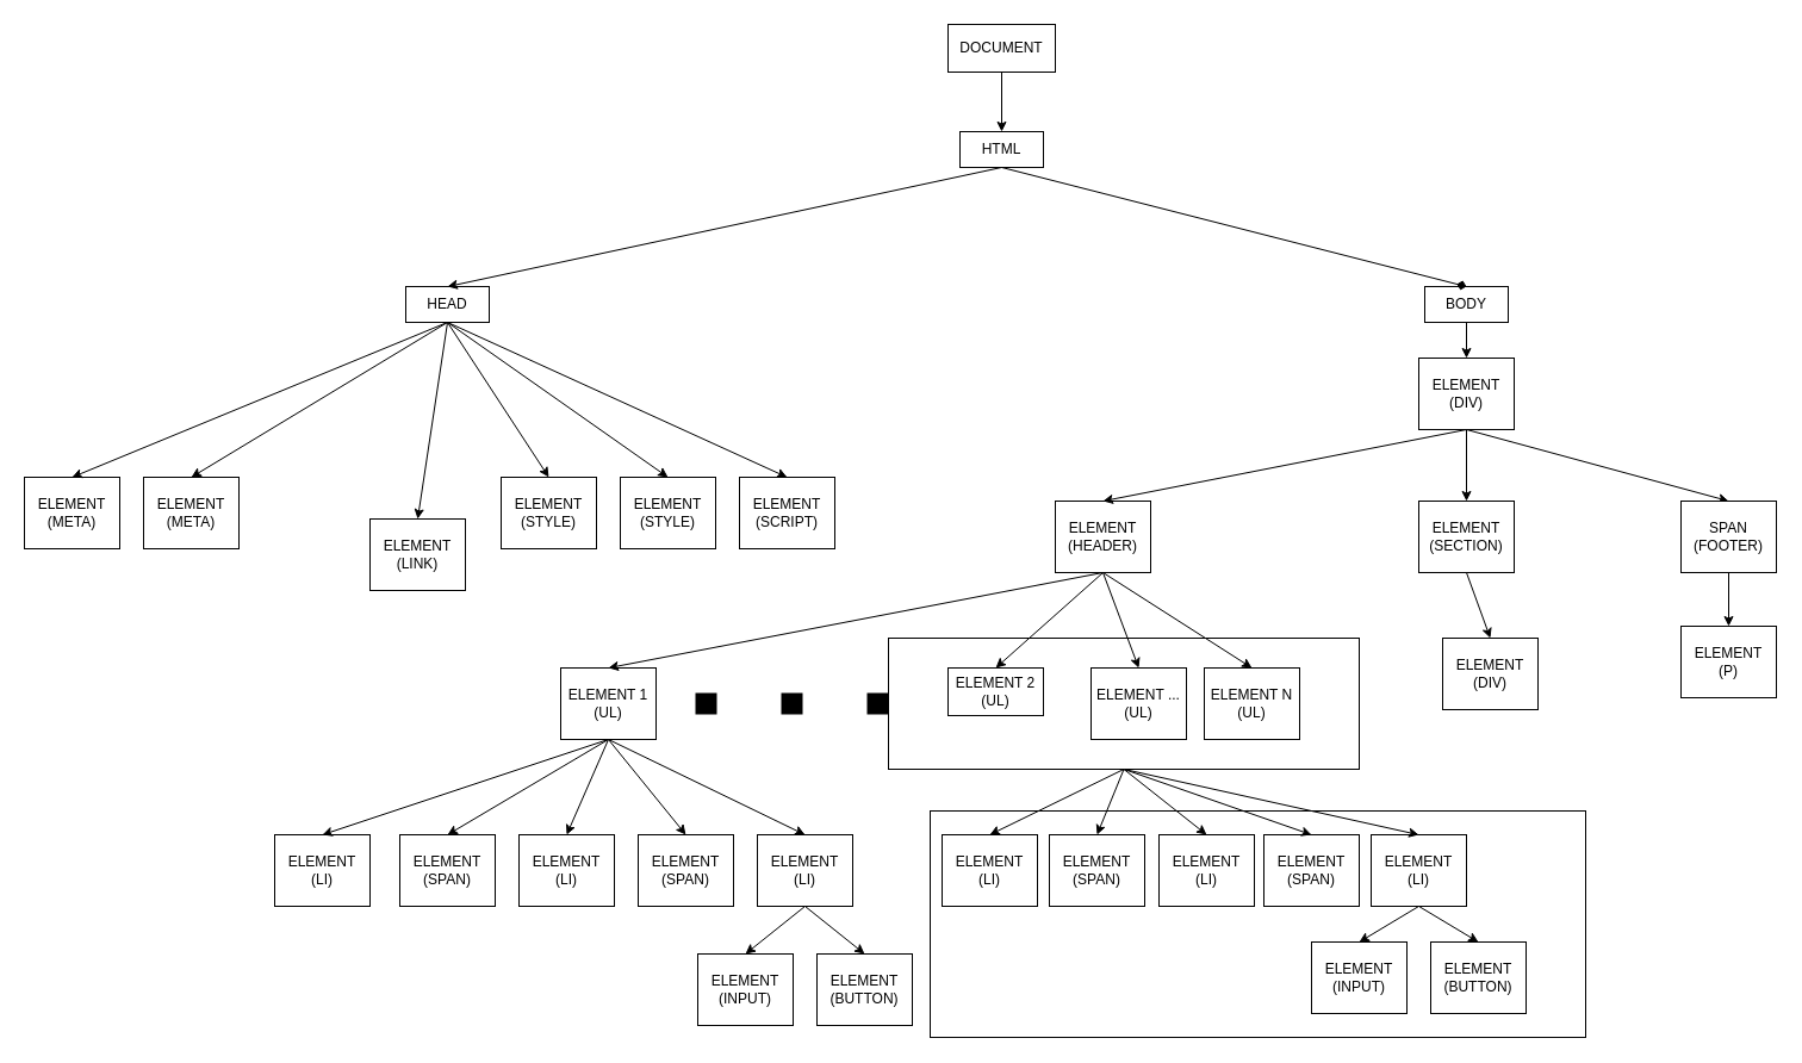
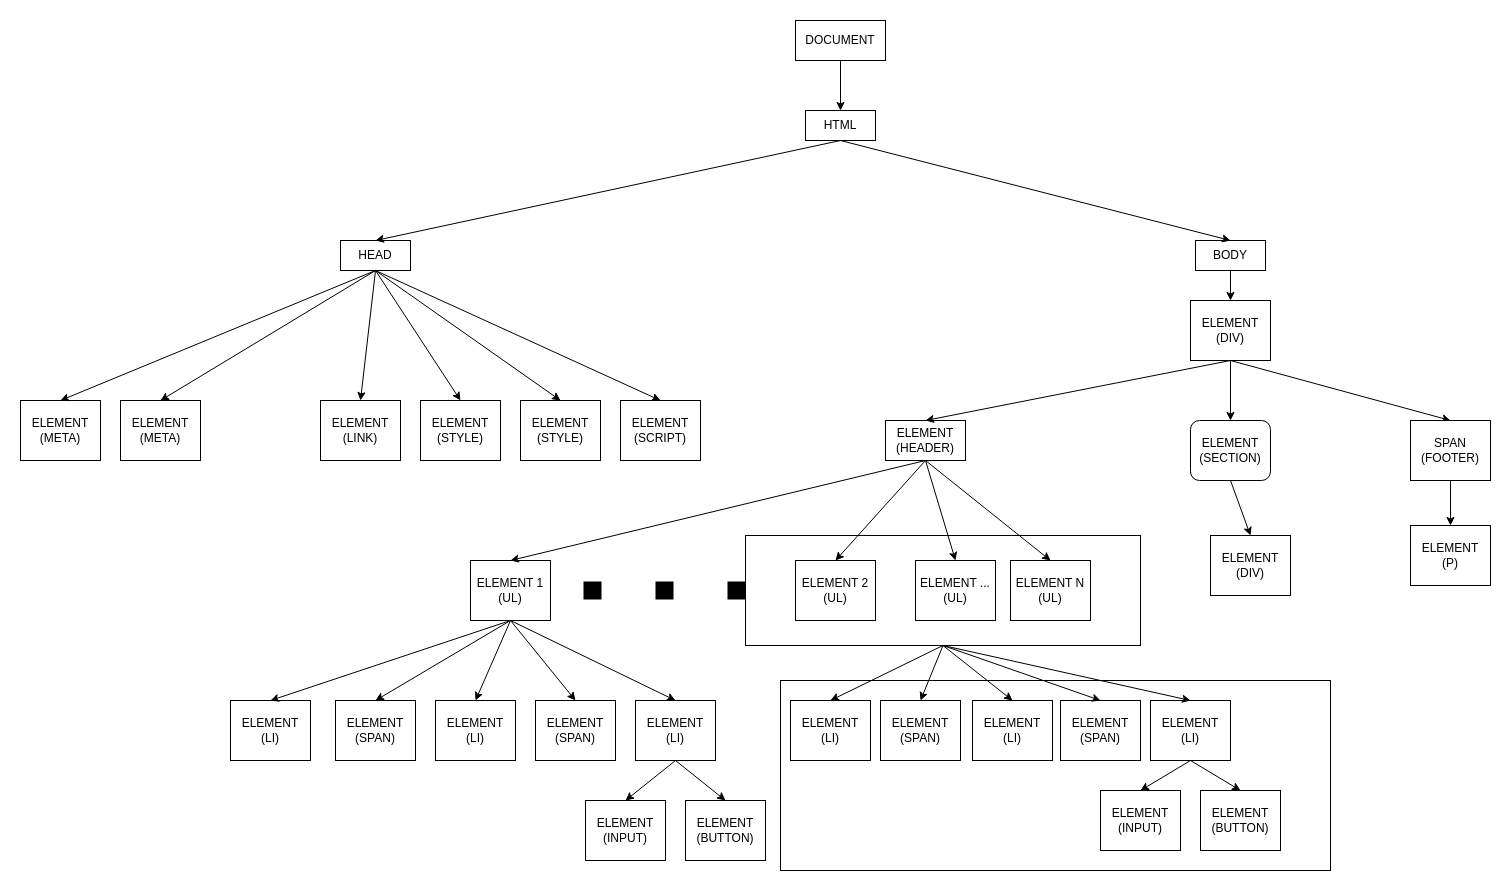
- <mxCell id="13" value="" style="endArrow=diamond;html=1;rounded=0;entryX=0.5;entryY=0;entryDx=0;entryDy=0;exitX=0.5;exitY=1;exitDx=0;exitDy=0;" parent="1" source="2" target="6" edge="1"><mxGeometry width="50" height="50" relative="1" as="geometry"><mxPoint x="570" y="340" as="sourcePoint" /><mxPoint x="620" as="targetPoint" y="290" /></mxGeometry></mxCell>
+ <mxCell id="13" value="" style="endArrow=classic;html=1;rounded=0;entryX=0.5;entryY=0;entryDx=0;entryDy=0;exitX=0.5;exitY=1;exitDx=0;exitDy=0;" parent="1" source="2" target="6" edge="1"><mxGeometry width="50" height="50" relative="1" as="geometry"><mxPoint x="570" y="340" as="sourcePoint" /><mxPoint x="620" as="targetPoint" y="290" /></mxGeometry></mxCell>
- <mxCell id="9" value="ELEMENT&lt;br&gt;(HEADER)" style="rounded=0;whiteSpace=wrap;html=1;" parent="1" vertex="1"><mxGeometry x="885" y="420" width="80" height="60" as="geometry" /></mxCell>
+ <mxCell id="9" value="ELEMENT&lt;br&gt;(HEADER)" style="rounded=0;whiteSpace=wrap;html=1;" parent="1" vertex="1"><mxGeometry x="885" y="420" width="80" height="40" as="geometry" /></mxCell>
- <mxCell id="10" value="ELEMENT&lt;br&gt;(SECTION)" style="rounded=0;whiteSpace=wrap;html=1;" parent="1" vertex="1"><mxGeometry x="1190" y="420" width="80" height="60" as="geometry" /></mxCell>
+ <mxCell id="10" value="ELEMENT&lt;br&gt;(SECTION)" style="whiteSpace=wrap;html=1;rounded=1;" parent="1" vertex="1"><mxGeometry x="1190" y="420" width="80" height="60" as="geometry" /></mxCell>
- <mxCell id="7" value="ELEMENT&lt;br&gt;(LINK)" style="rounded=0;whiteSpace=wrap;html=1;" parent="1" vertex="1"><mxGeometry x="310" y="435" width="80" height="60" as="geometry" /></mxCell>
+ <mxCell id="7" value="ELEMENT&lt;br&gt;(LINK)" style="rounded=0;whiteSpace=wrap;html=1;" parent="1" vertex="1"><mxGeometry x="320" y="400" width="80" height="60" as="geometry" /></mxCell>
- <mxCell id="46" value="ELEMENT 2&lt;div&gt;(UL)&lt;/div&gt;" style="rounded=0;whiteSpace=wrap;html=1;" vertex="1" parent="1"><mxGeometry x="795" y="560" width="80" height="40" as="geometry" /></mxCell>
+ <mxCell id="46" value="ELEMENT 2&lt;div&gt;(UL)&lt;/div&gt;" style="rounded=0;whiteSpace=wrap;html=1;" vertex="1" parent="1"><mxGeometry x="795" y="560" width="80" height="60" as="geometry" /></mxCell>
